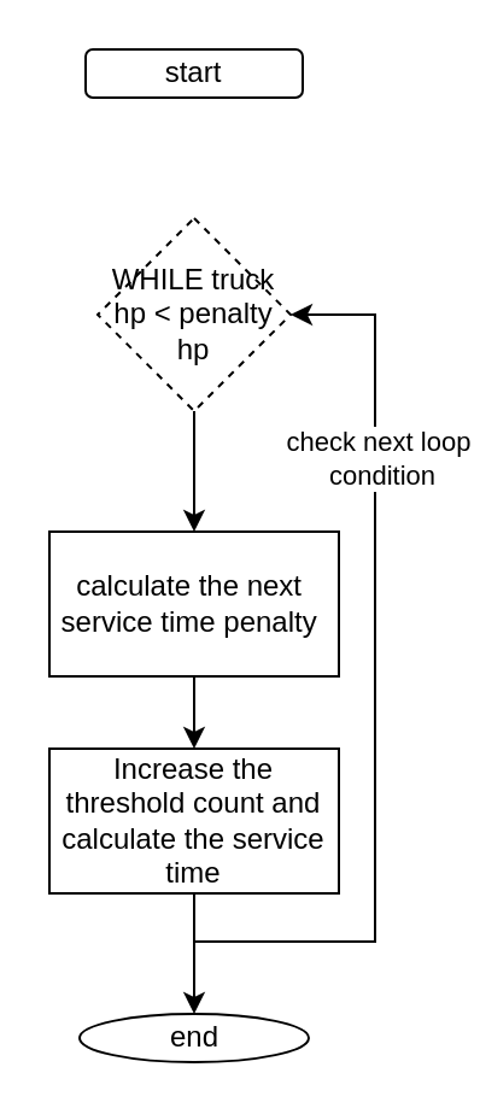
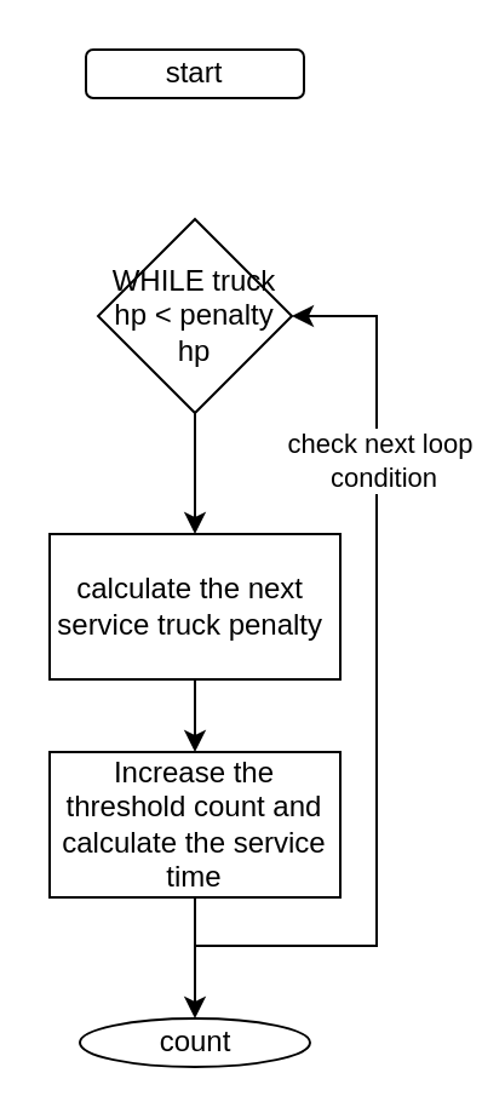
- <mxCell id="4" value="WHILE truck hp &amp;lt; penalty hp" style="rhombus;whiteSpace=wrap;html=1;dashed=1;" vertex="1" parent="1"><mxGeometry x="40" y="90" width="80" height="80" as="geometry" /></mxCell>
+ <mxCell id="4" value="WHILE truck hp &amp;lt; penalty hp" style="rhombus;whiteSpace=wrap;html=1;" vertex="1" parent="1"><mxGeometry x="40" y="90" width="80" height="80" as="geometry" /></mxCell>
- <mxCell id="6" value="calculate the next&amp;nbsp; service time penalty&amp;nbsp;" style="whiteSpace=wrap;html=1;" vertex="1" parent="1"><mxGeometry x="20" y="220" width="120" height="60" as="geometry" /></mxCell>
+ <mxCell id="6" value="calculate the next&amp;nbsp; service truck penalty&amp;nbsp;" style="whiteSpace=wrap;html=1;" vertex="1" parent="1"><mxGeometry x="20" y="220" width="120" height="60" as="geometry" /></mxCell>
- <mxCell id="11" value="end" style="ellipse;whiteSpace=wrap;html=1;" vertex="1" parent="1"><mxGeometry x="32.5" y="420" width="95" height="20" as="geometry" /></mxCell>
+ <mxCell id="11" value="count" style="ellipse;whiteSpace=wrap;html=1;" vertex="1" parent="1"><mxGeometry x="32.5" y="420" width="95" height="20" as="geometry" /></mxCell>
